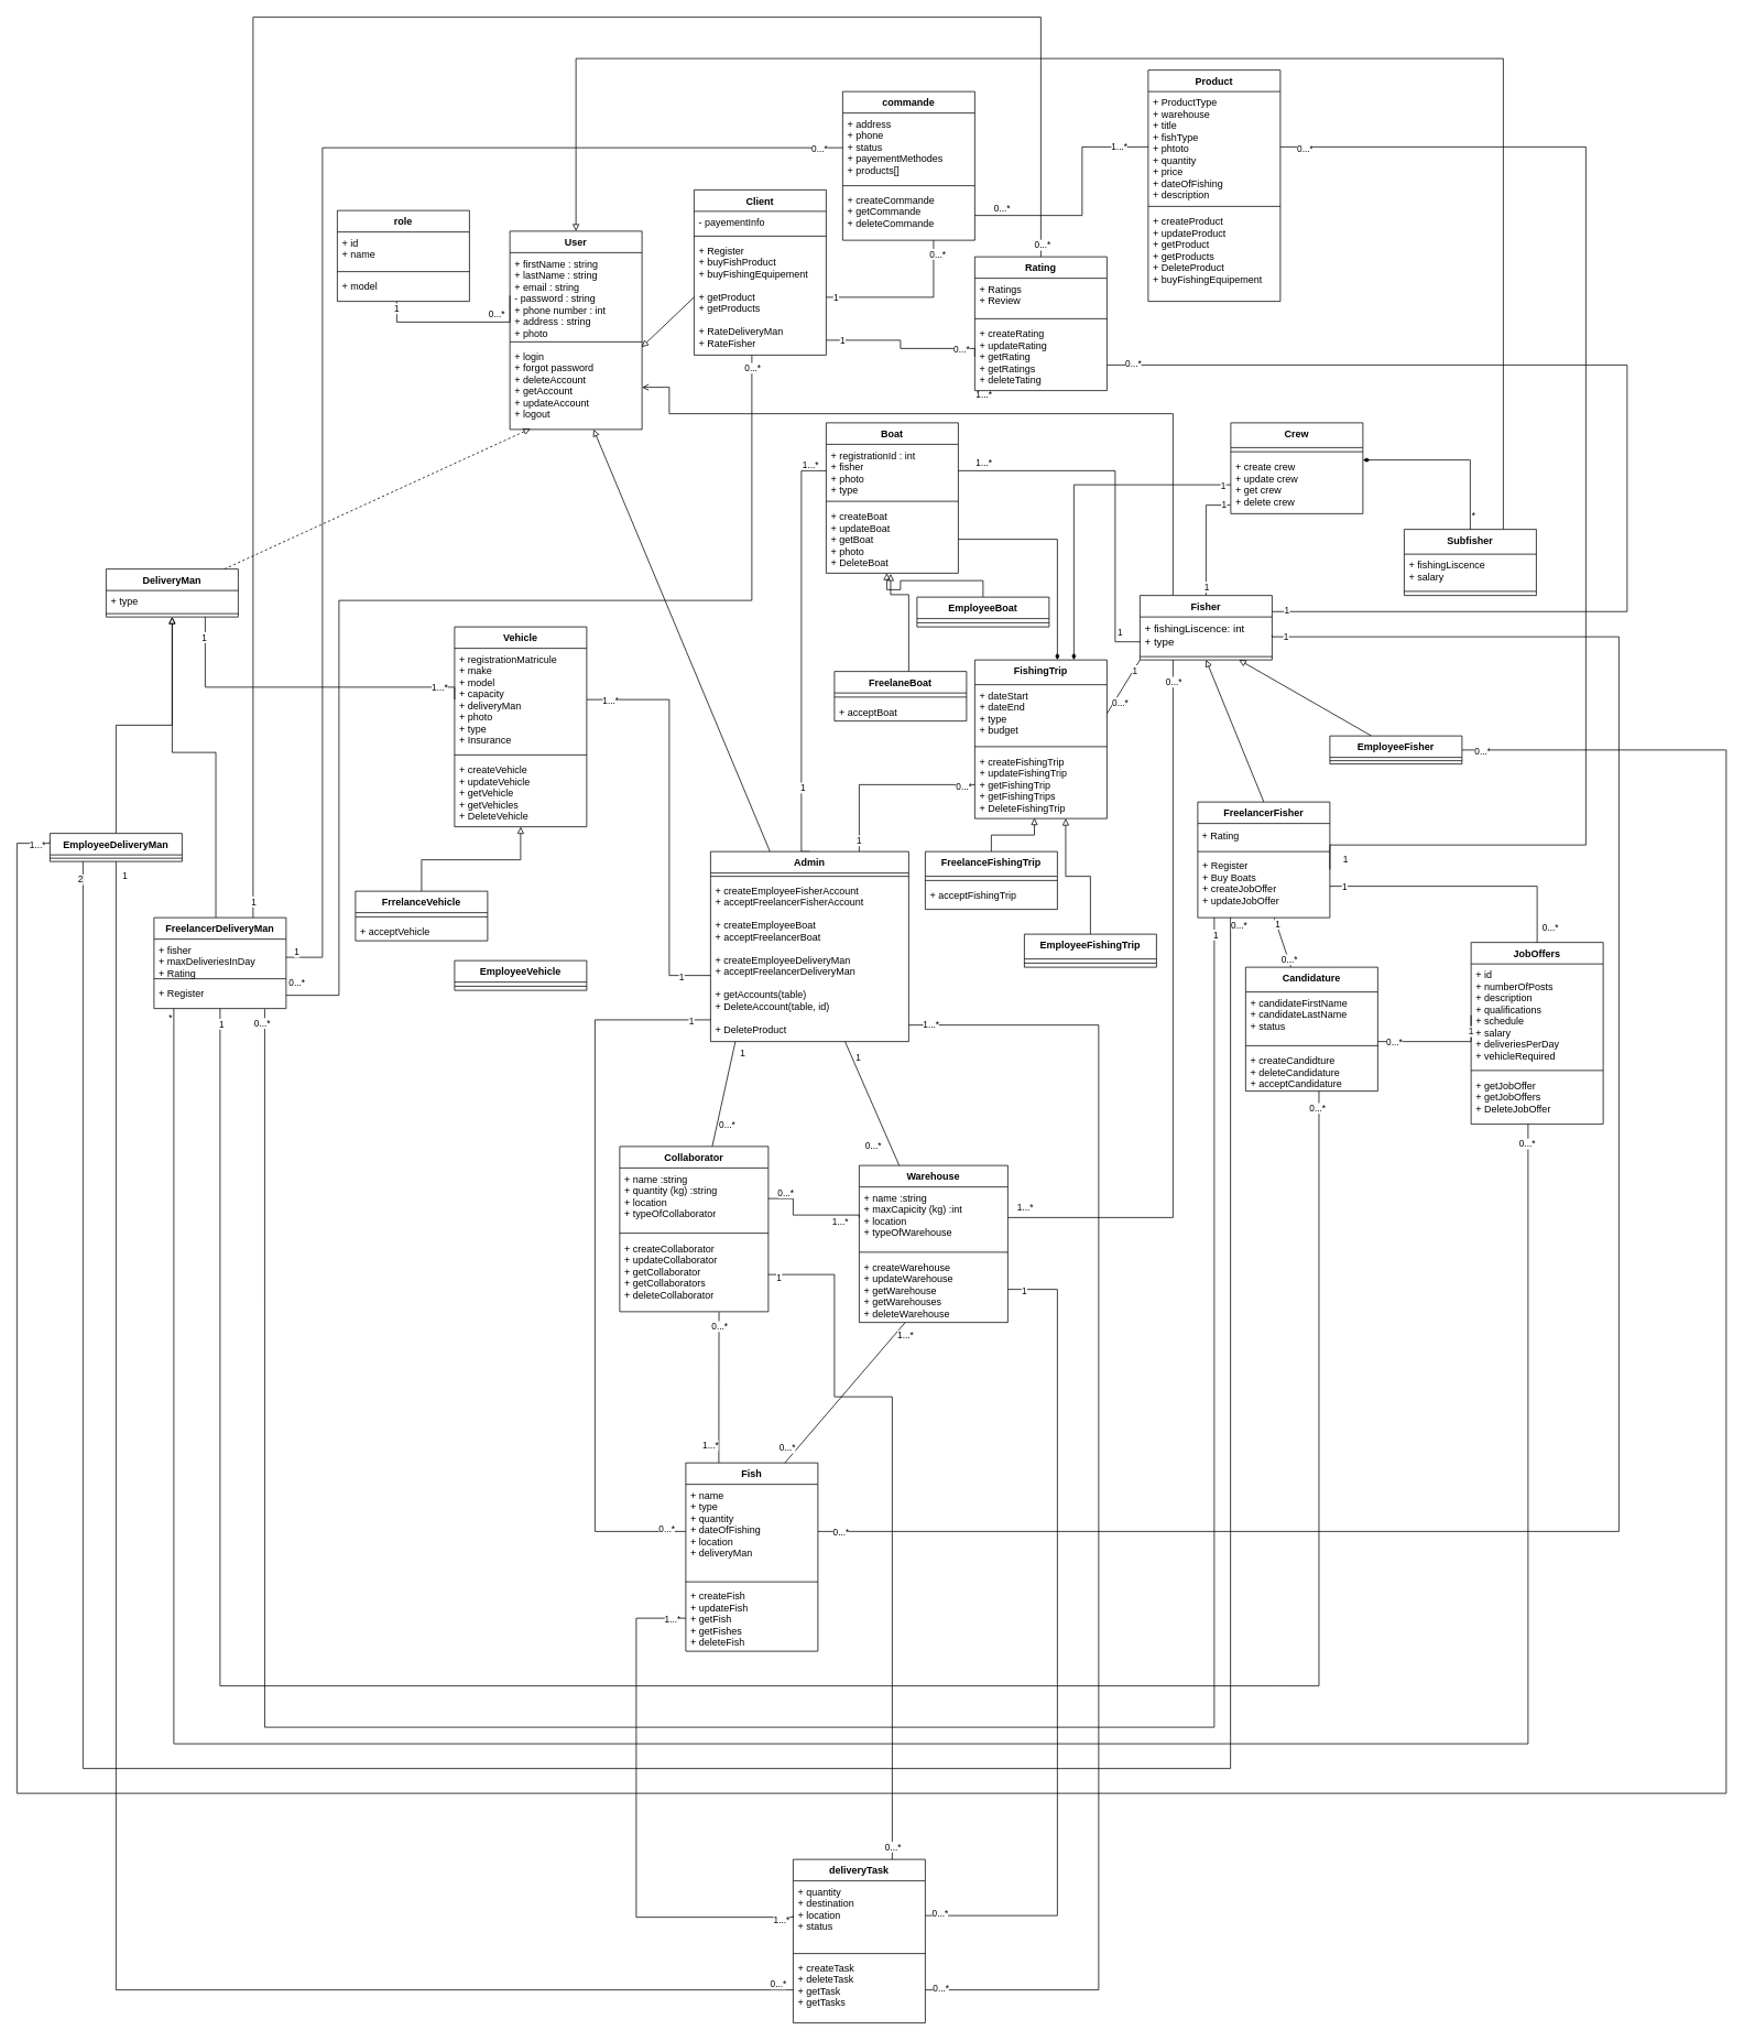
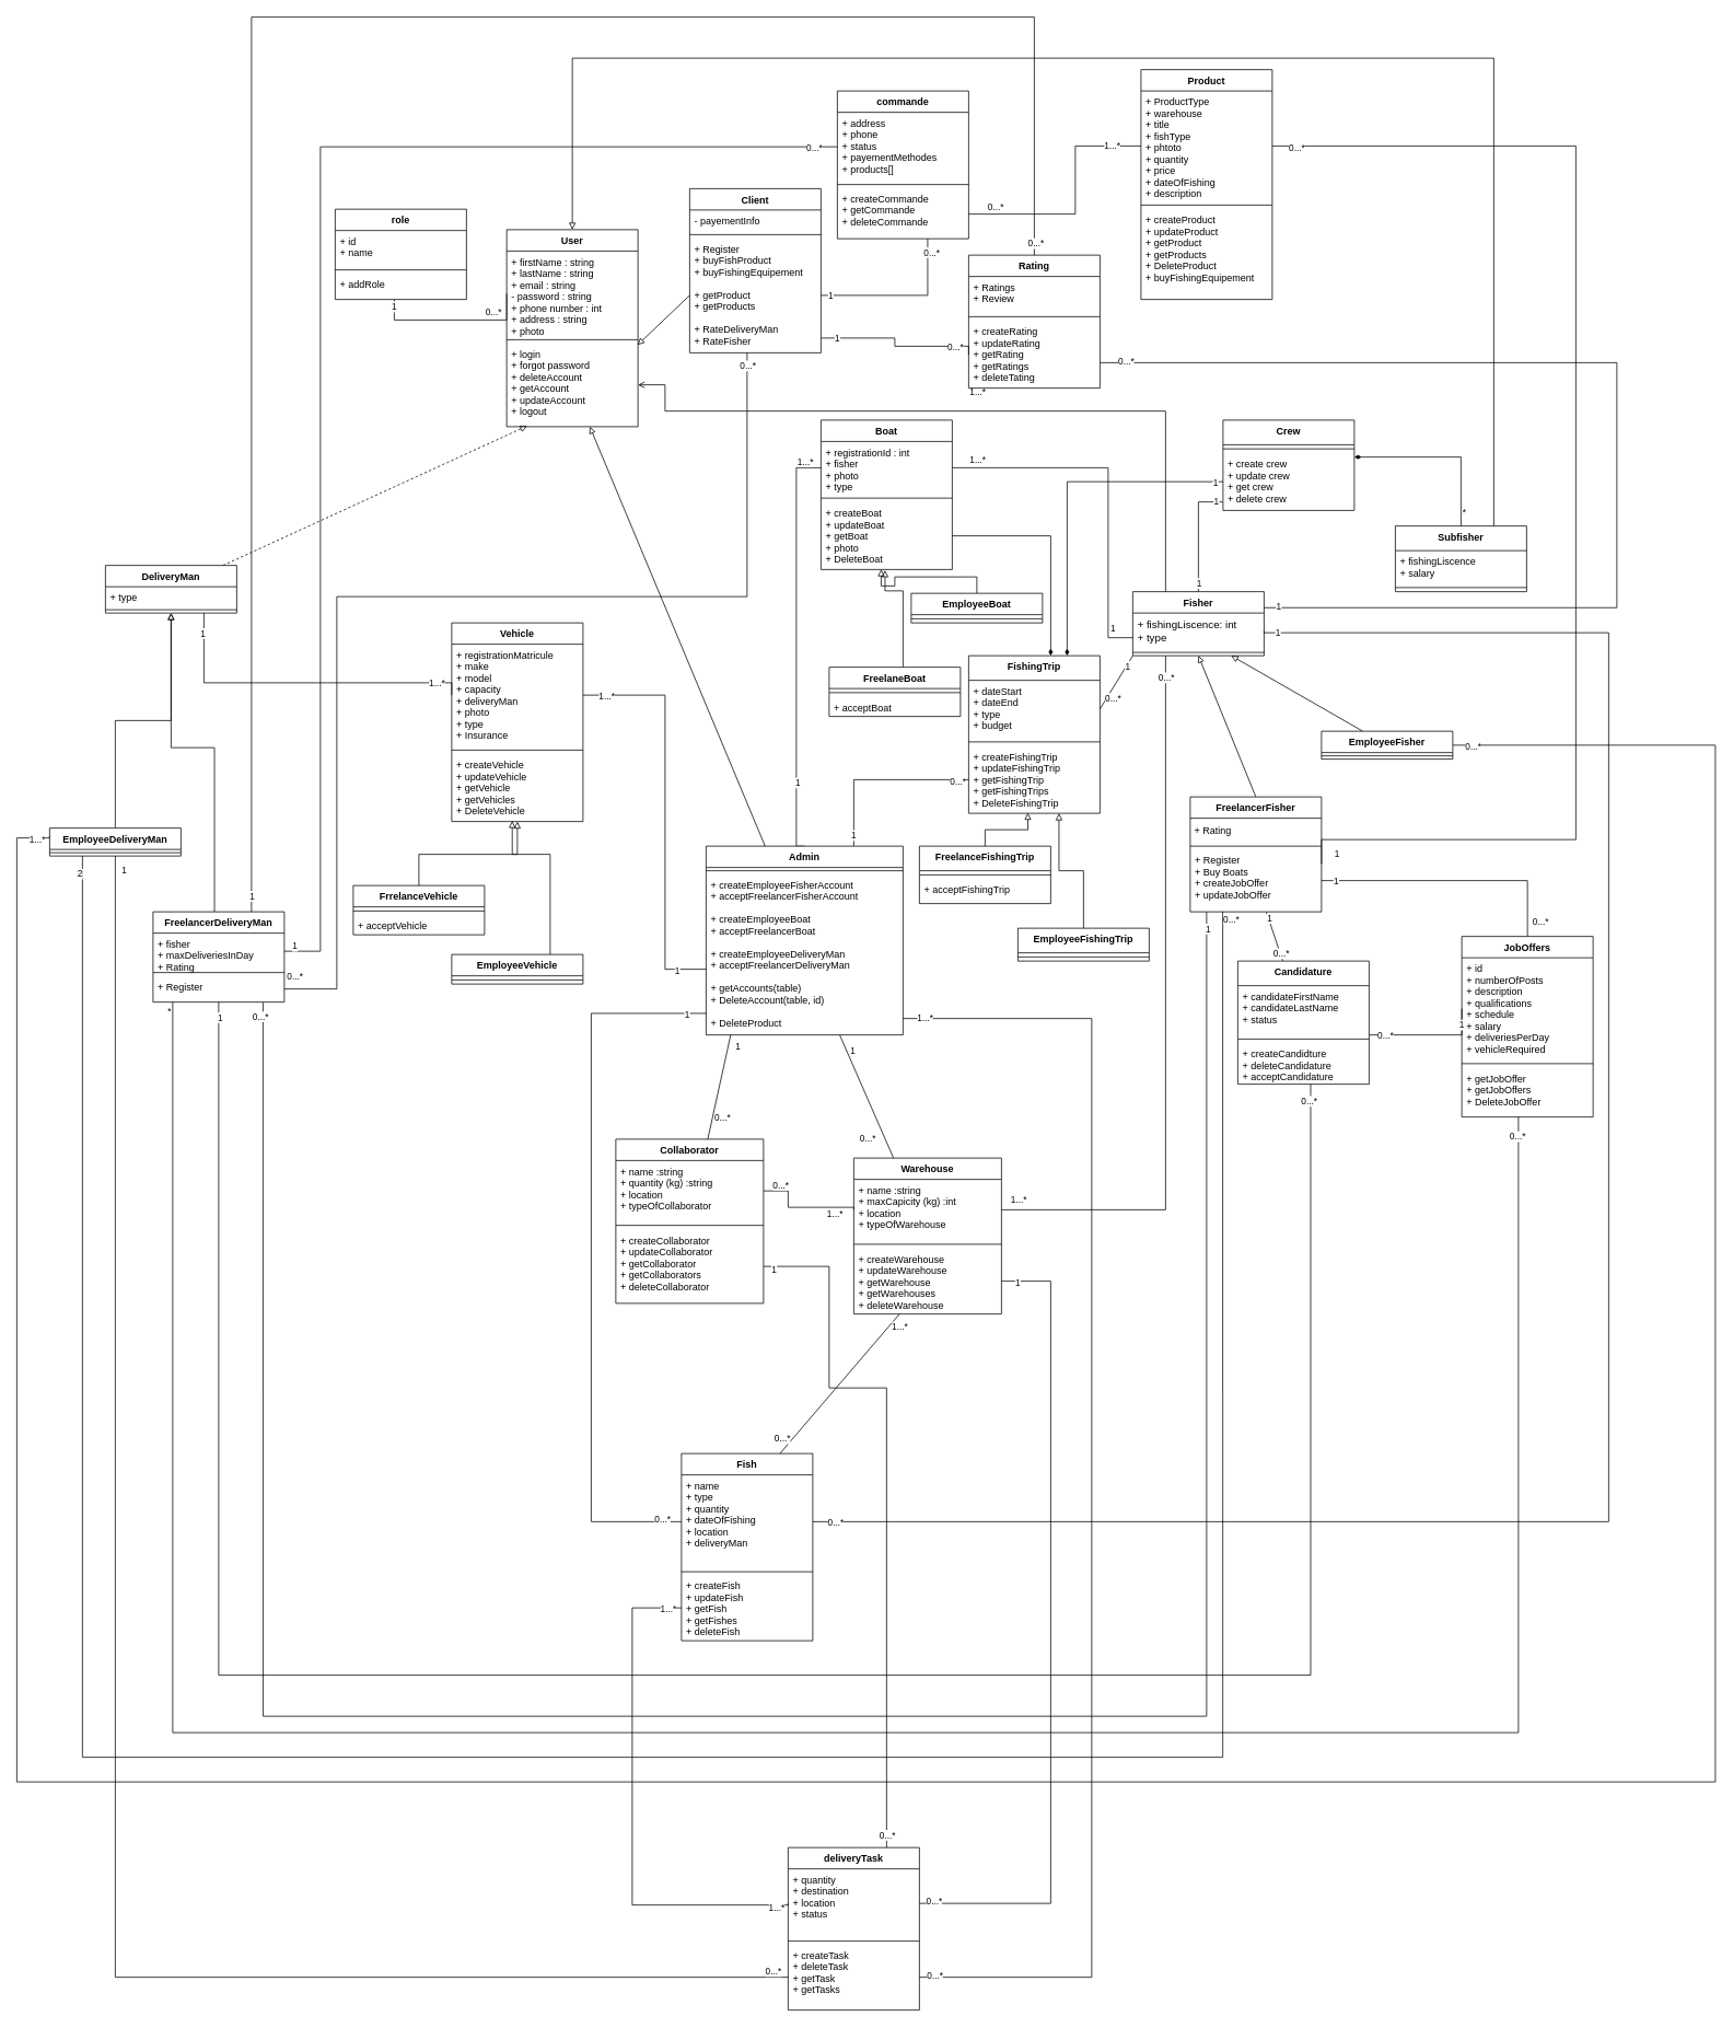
- <mxCell id="143" value="+ model" style="text;strokeColor=none;fillColor=none;align=left;verticalAlign=top;spacingLeft=4;spacingRight=4;overflow=hidden;rotatable=0;points=[[0,0.5],[1,0.5]];portConstraint=eastwest;" parent="140" vertex="1"><mxGeometry y="78" width="160" height="32" as="geometry" /></mxCell>
+ <mxCell id="143" value="+ addRole" style="text;strokeColor=none;fillColor=none;align=left;verticalAlign=top;spacingLeft=4;spacingRight=4;overflow=hidden;rotatable=0;points=[[0,0.5],[1,0.5]];portConstraint=eastwest;" parent="140" vertex="1"><mxGeometry y="78" width="160" height="32" as="geometry" /></mxCell>
+ <mxCell id="207" style="edgeStyle=orthogonalEdgeStyle;rounded=0;orthogonalLoop=1;jettySize=auto;html=1;entryX=0.461;entryY=0.991;entryDx=0;entryDy=0;endArrow=block;endFill=0;entryPerimeter=0;exitX=0.75;exitY=0;exitDx=0;exitDy=0;" parent="1" source="208" target="75" edge="1"><mxGeometry relative="1" as="geometry"><Array as="points"><mxPoint x="670" y="1040" /><mxPoint x="624" y="1040" /></Array></mxGeometry></mxCell>
- <mxCell id="5" style="rounded=0;orthogonalLoop=1;jettySize=auto;html=1;exitX=0.25;exitY=0;exitDx=0;exitDy=0;entryX=0.668;entryY=1.006;entryDx=0;entryDy=0;entryPerimeter=0;endArrow=none;endFill=0;" parent="1" source="8" target="101" edge="1"><mxGeometry relative="1" as="geometry" /></mxCell>
- <mxCell id="6" value="1...*" style="edgeLabel;html=1;align=center;verticalAlign=middle;resizable=0;points=[];" parent="5" vertex="1" connectable="0"><mxGeometry x="-0.827" y="-2" relative="1" as="geometry"><mxPoint x="-13" y="-6" as="offset" /></mxGeometry></mxCell>
- <mxCell id="7" value="0...*" style="edgeLabel;html=1;align=center;verticalAlign=middle;resizable=0;points=[];" parent="5" vertex="1" connectable="0"><mxGeometry x="0.82" y="-1" relative="1" as="geometry"><mxPoint x="-1" as="offset" /></mxGeometry></mxCell>
